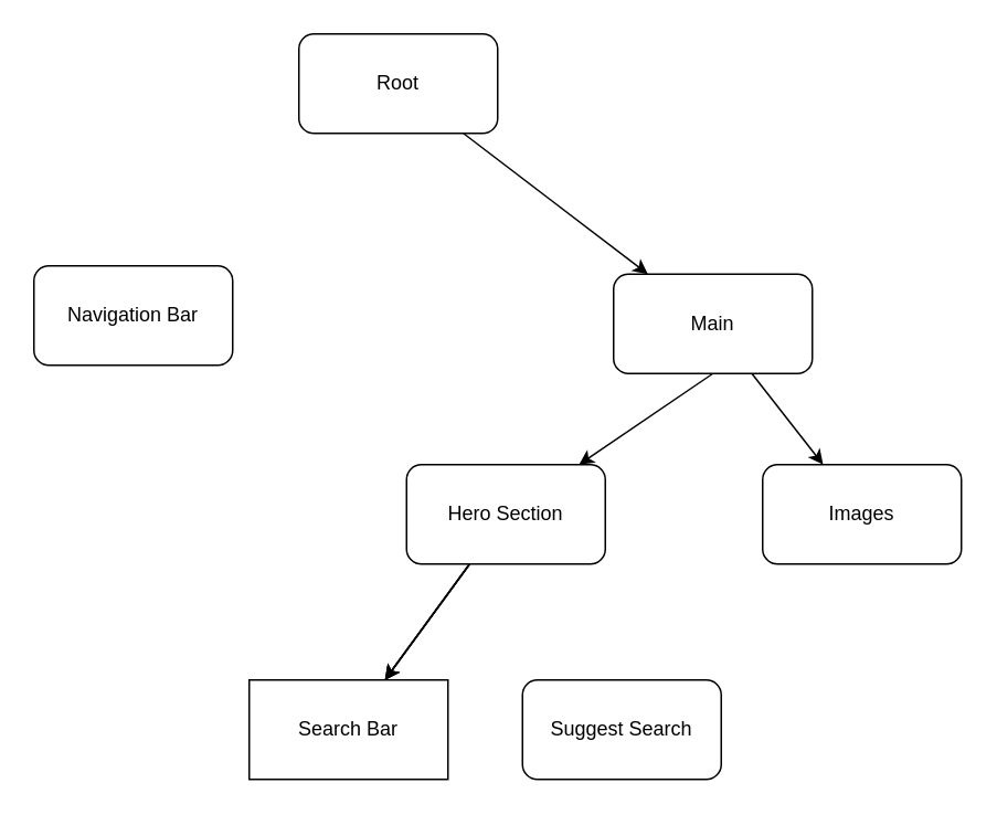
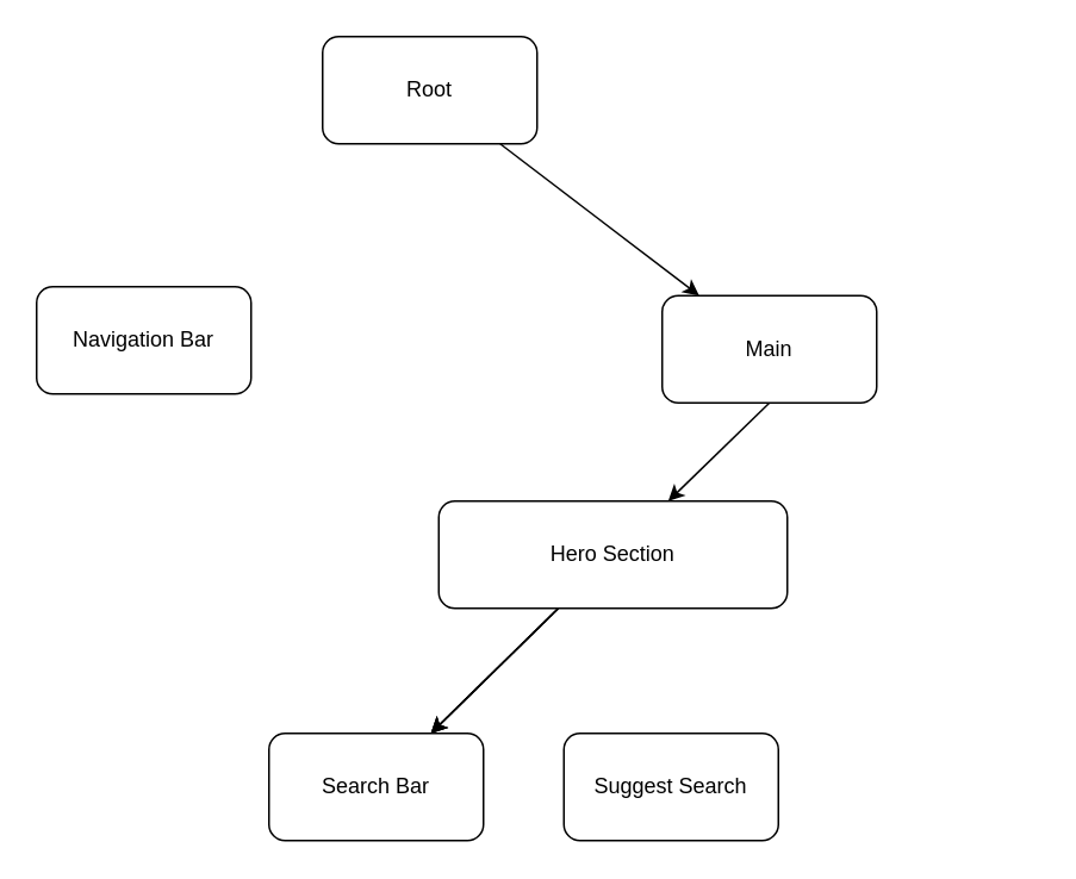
- <mxCell id="6" style="edgeStyle=none;html=1;" edge="1" parent="1" source="7" target="14"><mxGeometry relative="1" as="geometry"><mxPoint x="450" y="280" as="targetPoint" /></mxGeometry></mxCell>
- <mxCell id="11" value="Hero Section" style="whiteSpace=wrap;html=1;rounded=1;" vertex="1" parent="1"><mxGeometry x="245" y="280" width="120" height="60" as="geometry" /></mxCell>
+ <mxCell id="11" value="Hero Section" style="whiteSpace=wrap;html=1;rounded=1;" vertex="1" parent="1"><mxGeometry x="245" y="280" width="195" height="60" as="geometry" /></mxCell>
- <mxCell id="14" value="Images" style="rounded=1;whiteSpace=wrap;html=1;" vertex="1" parent="1"><mxGeometry x="460" y="280" width="120" height="60" as="geometry" /></mxCell>
- <mxCell id="12" value="Search Bar" style="whiteSpace=wrap;html=1;rounded=0;" vertex="1" parent="1"><mxGeometry x="150" y="410" width="120" height="60" as="geometry" /></mxCell>
+ <mxCell id="12" value="Search Bar" style="whiteSpace=wrap;html=1;rounded=1;" vertex="1" parent="1"><mxGeometry x="150" y="410" width="120" height="60" as="geometry" /></mxCell>
